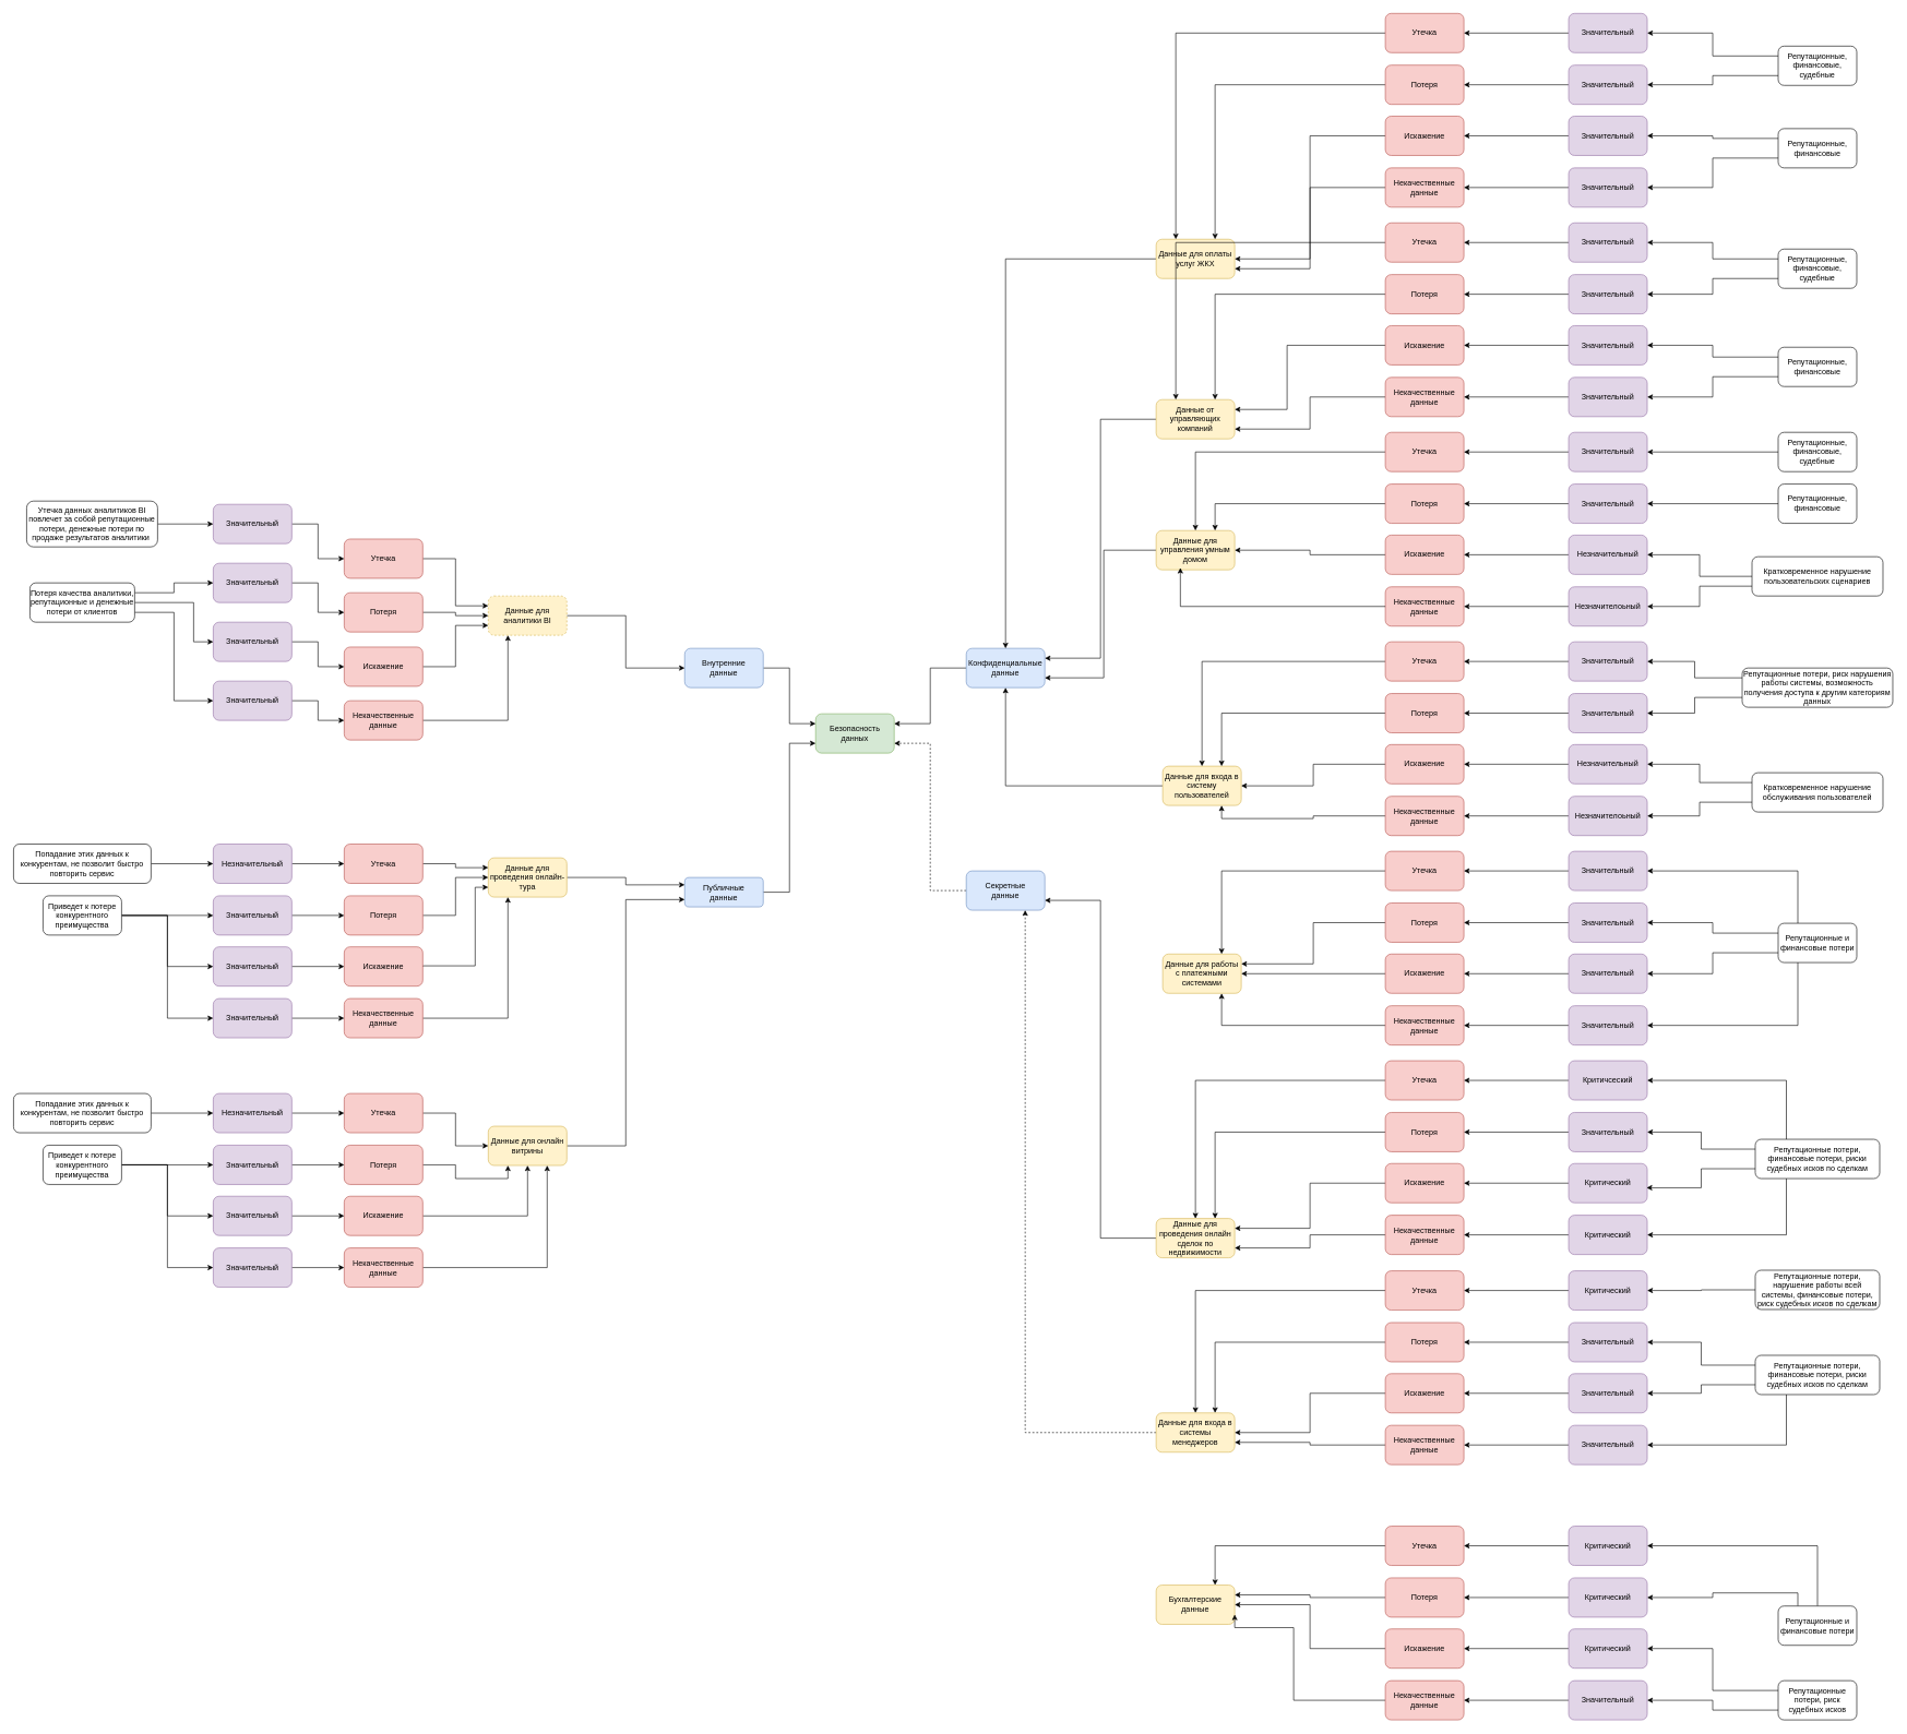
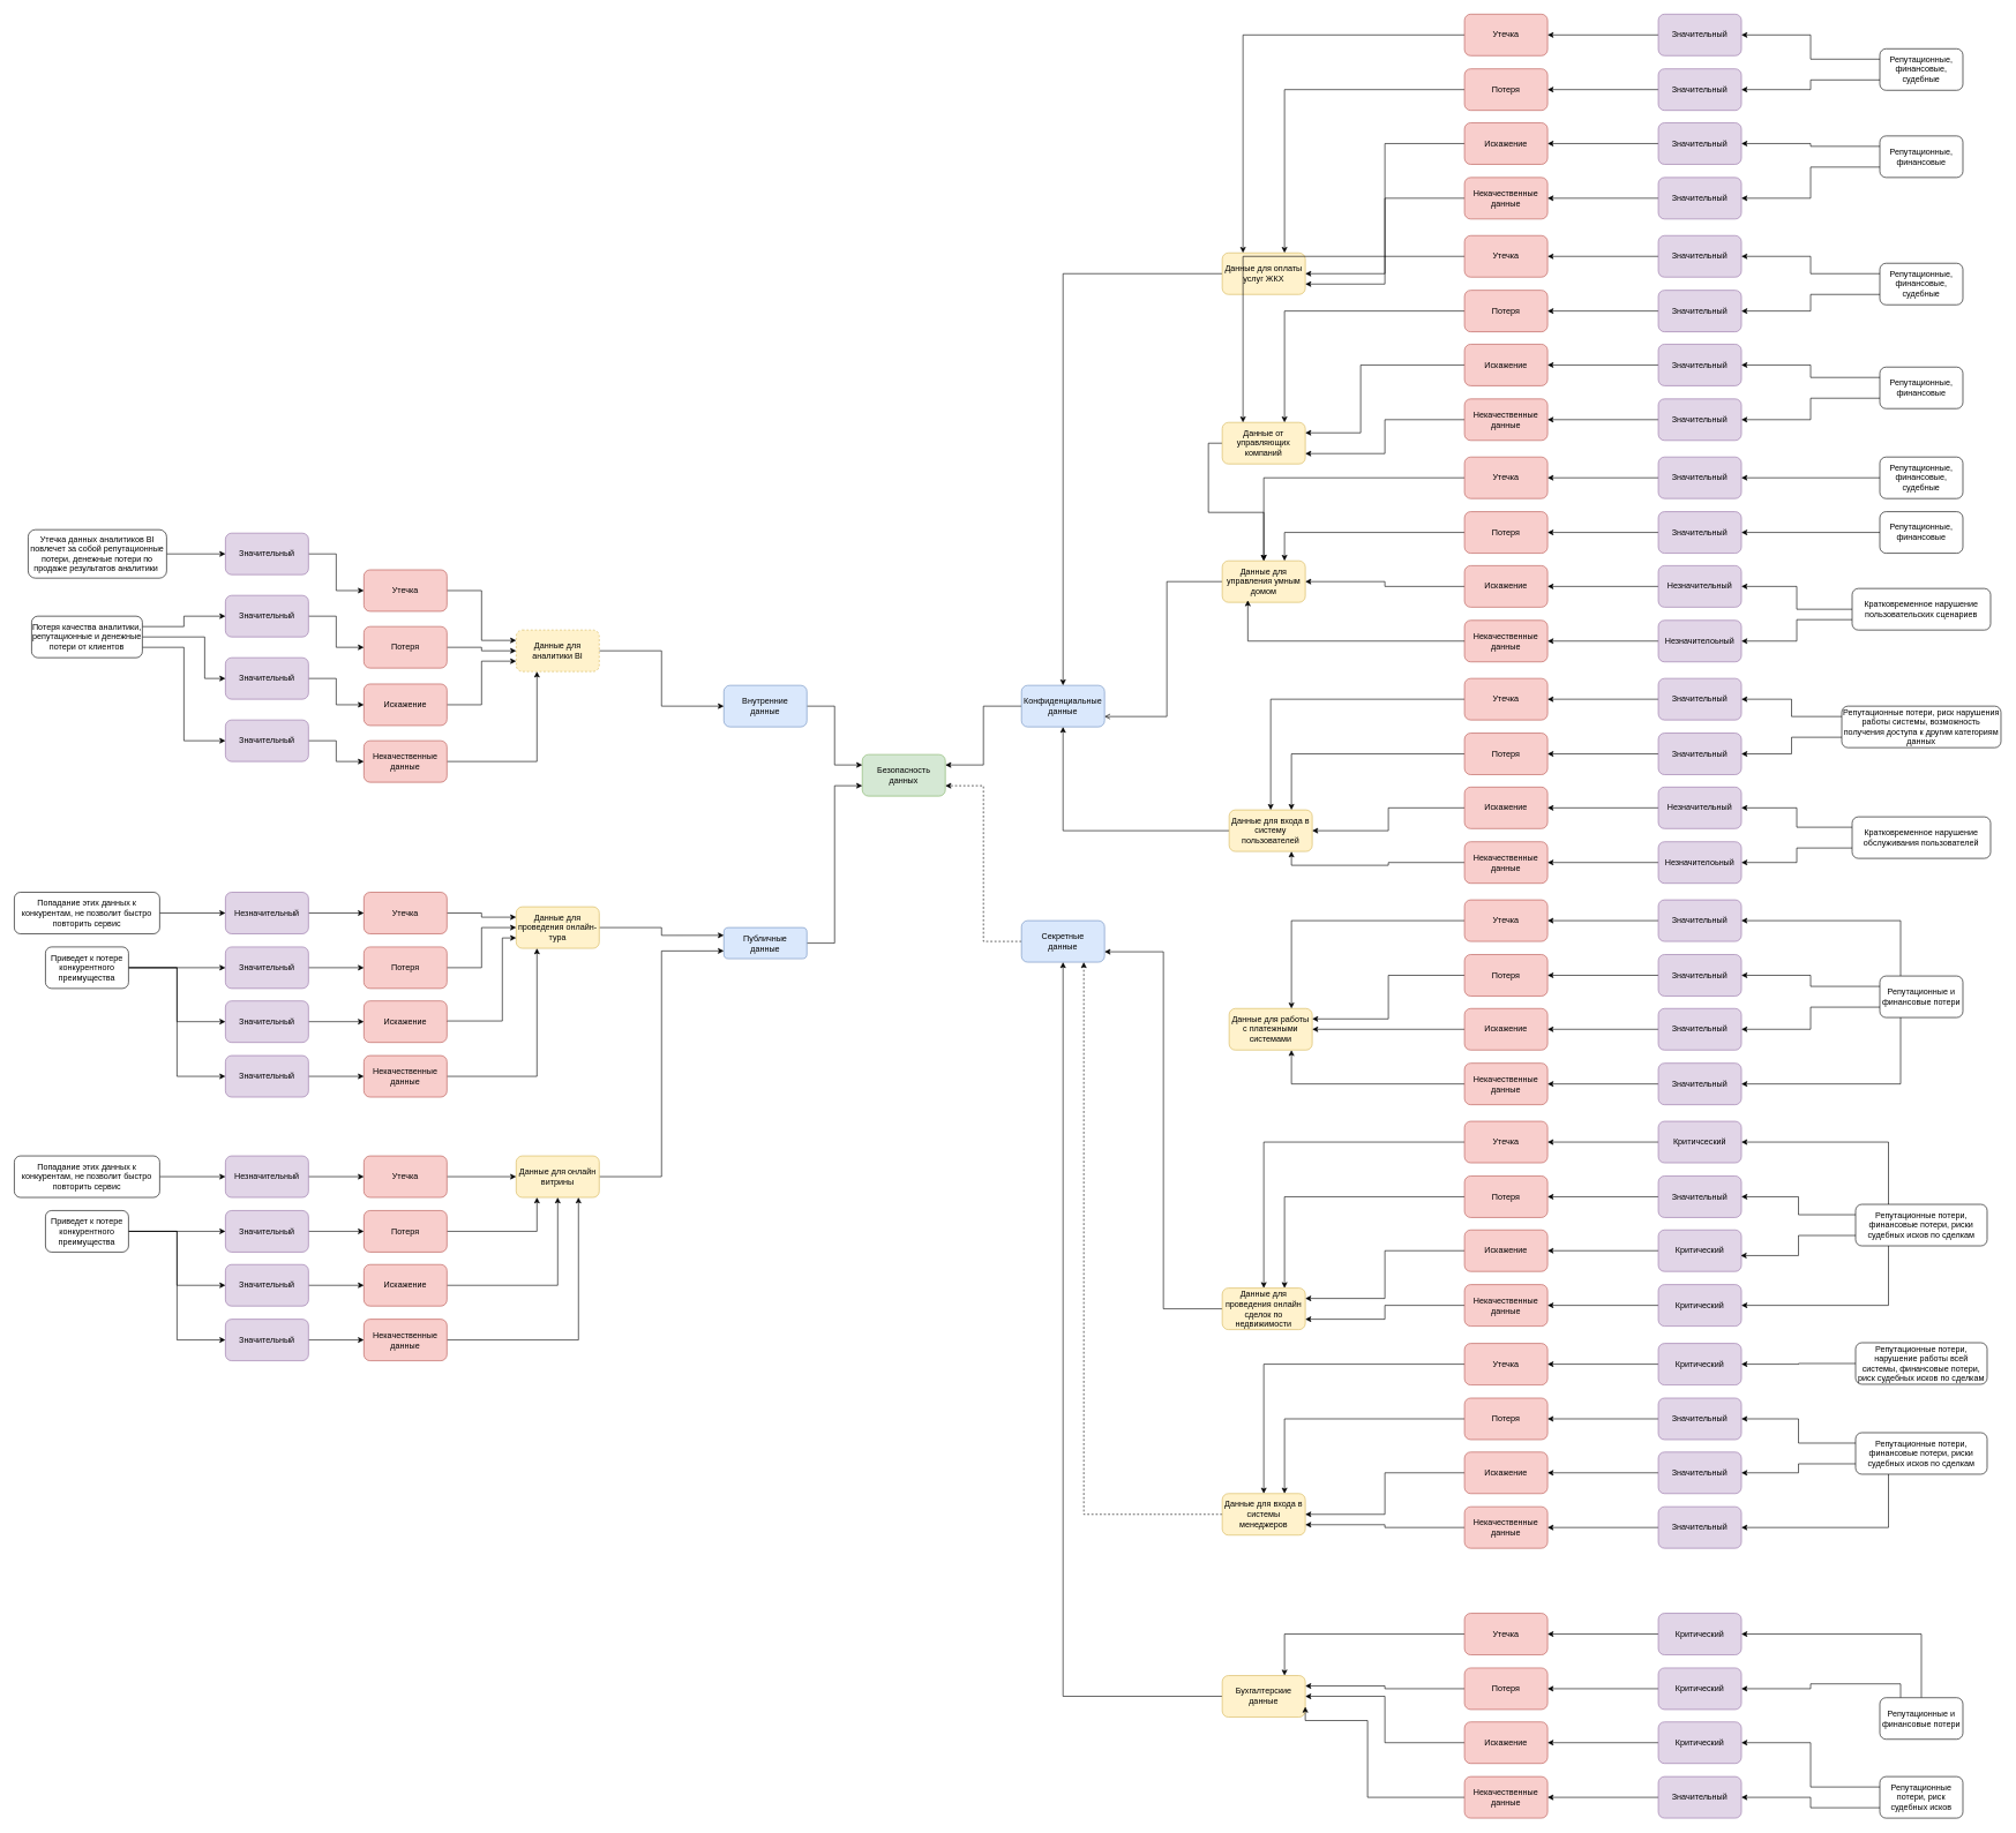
- <mxCell id="19" style="edgeStyle=orthogonalEdgeStyle;rounded=0;orthogonalLoop=1;jettySize=auto;html=1;exitX=0;exitY=0.5;exitDx=0;exitDy=0;entryX=1;entryY=0.25;entryDx=0;entryDy=0;" edge="1" parent="1" source="20" target="8"><mxGeometry relative="1" as="geometry" /></mxCell>
+ <mxCell id="19" style="edgeStyle=orthogonalEdgeStyle;rounded=0;orthogonalLoop=1;jettySize=auto;html=1;exitX=0;exitY=0.5;exitDx=0;exitDy=0;" edge="1" parent="1" source="20" target="22"><mxGeometry relative="1" as="geometry" /></mxCell>
- <mxCell id="21" style="edgeStyle=orthogonalEdgeStyle;rounded=0;orthogonalLoop=1;jettySize=auto;html=1;exitX=0;exitY=0.5;exitDx=0;exitDy=0;entryX=1;entryY=0.75;entryDx=0;entryDy=0;" edge="1" parent="1" source="22" target="8"><mxGeometry relative="1" as="geometry"><Array as="points"><mxPoint x="1685" y="840" /><mxPoint x="1685" y="1035" /></Array></mxGeometry></mxCell>
+ <mxCell id="21" style="edgeStyle=orthogonalEdgeStyle;rounded=0;orthogonalLoop=1;jettySize=auto;html=1;exitX=0;exitY=0.5;exitDx=0;exitDy=0;entryX=1;entryY=0.75;entryDx=0;entryDy=0;endArrow=open;" edge="1" parent="1" source="22" target="8"><mxGeometry relative="1" as="geometry"><Array as="points"><mxPoint x="1685" y="840" /><mxPoint x="1685" y="1035" /></Array></mxGeometry></mxCell>
- <mxCell id="16" value="Данные для онлайн витрины" style="rounded=1;whiteSpace=wrap;html=1;fillColor=#fff2cc;strokeColor=#d6b656;" vertex="1" parent="1"><mxGeometry x="745" y="1720" width="120" height="60" as="geometry" /></mxCell>
+ <mxCell id="16" value="Данные для онлайн витрины" style="rounded=1;whiteSpace=wrap;html=1;fillColor=#fff2cc;strokeColor=#d6b656;" vertex="1" parent="1"><mxGeometry x="745" y="1670" width="120" height="60" as="geometry" /></mxCell>
+ <mxCell id="30" style="edgeStyle=orthogonalEdgeStyle;rounded=0;orthogonalLoop=1;jettySize=auto;html=1;exitX=0;exitY=0.5;exitDx=0;exitDy=0;entryX=0.5;entryY=1;entryDx=0;entryDy=0;" edge="1" parent="1" source="31" target="10"><mxGeometry relative="1" as="geometry" /></mxCell>
